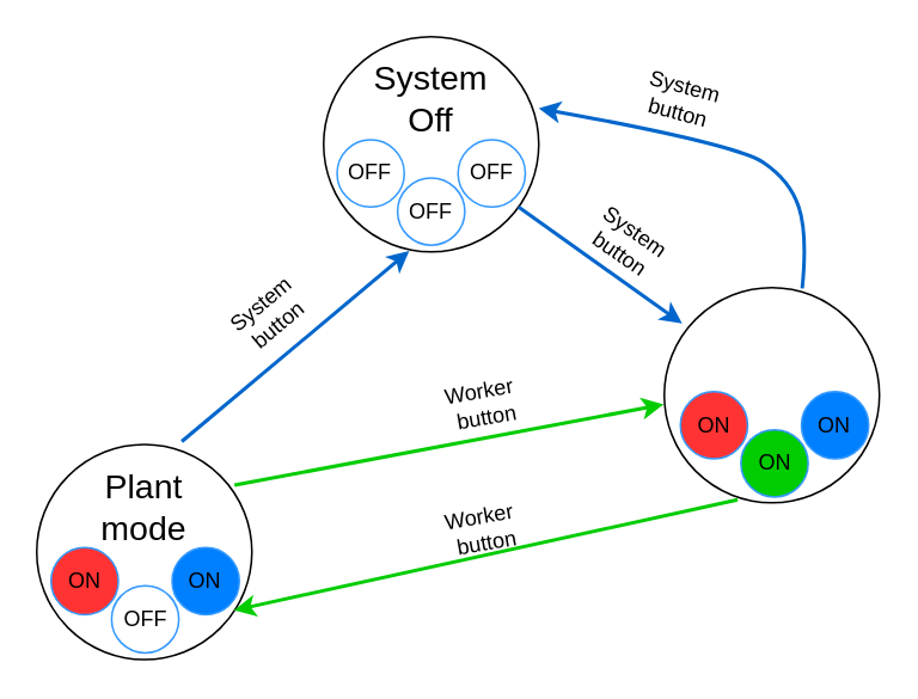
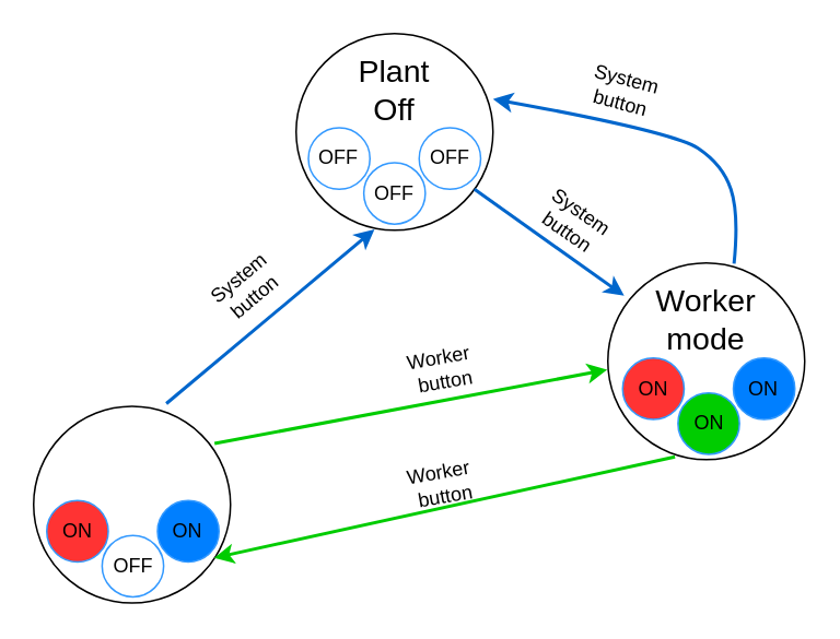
- <mxCell id="3" value="&lt;font style=&quot;font-size: 19px;&quot;&gt;System Off&lt;/font&gt;" style="text;html=1;strokeColor=none;fillColor=none;align=center;verticalAlign=middle;whiteSpace=wrap;rounded=0;" parent="1" vertex="1"><mxGeometry x="205" y="40" width="70" height="30" as="geometry" /></mxCell>
+ <mxCell id="3" value="&lt;font style=&quot;font-size: 19px;&quot;&gt;Plant Off&lt;/font&gt;" style="text;html=1;strokeColor=none;fillColor=none;align=center;verticalAlign=middle;whiteSpace=wrap;rounded=0;" parent="1" vertex="1"><mxGeometry x="205" y="40" width="70" height="30" as="geometry" /></mxCell>
+ <mxCell id="9" value="&lt;font style=&quot;font-size: 19px;&quot;&gt;Worker mode&lt;/font&gt;" style="text;html=1;strokeColor=none;fillColor=none;align=center;verticalAlign=middle;whiteSpace=wrap;rounded=0;" parent="1" vertex="1"><mxGeometry x="395" y="180" width="70" height="30" as="geometry" /></mxCell>
- <mxCell id="15" value="&lt;font style=&quot;font-size: 19px;&quot;&gt;Plant mode&lt;/font&gt;" style="text;html=1;strokeColor=none;fillColor=none;align=center;verticalAlign=middle;whiteSpace=wrap;rounded=0;" parent="1" vertex="1"><mxGeometry x="45" y="267.5" width="70" height="30" as="geometry" /></mxCell>
